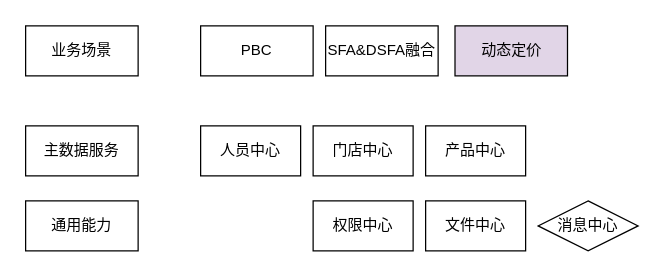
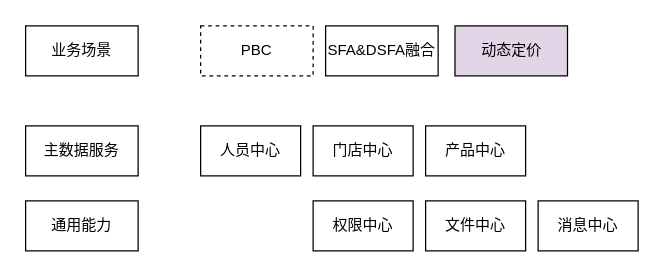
- <mxCell id="11" value="PBC" style="rounded=0;whiteSpace=wrap;html=1;" vertex="1" parent="1"><mxGeometry x="160" y="20" width="90" height="40" as="geometry" /></mxCell>
+ <mxCell id="11" value="PBC" style="rounded=0;whiteSpace=wrap;html=1;dashed=1;" vertex="1" parent="1"><mxGeometry x="160" y="20" width="90" height="40" as="geometry" /></mxCell>
- <mxCell id="4" value="消息中心" style="rhombus;whiteSpace=wrap;html=1;" vertex="1" parent="1"><mxGeometry x="430" y="160" width="80" height="40" as="geometry" /></mxCell>
+ <mxCell id="4" value="消息中心" style="rounded=0;whiteSpace=wrap;html=1;" vertex="1" parent="1"><mxGeometry x="430" y="160" width="80" height="40" as="geometry" /></mxCell>
